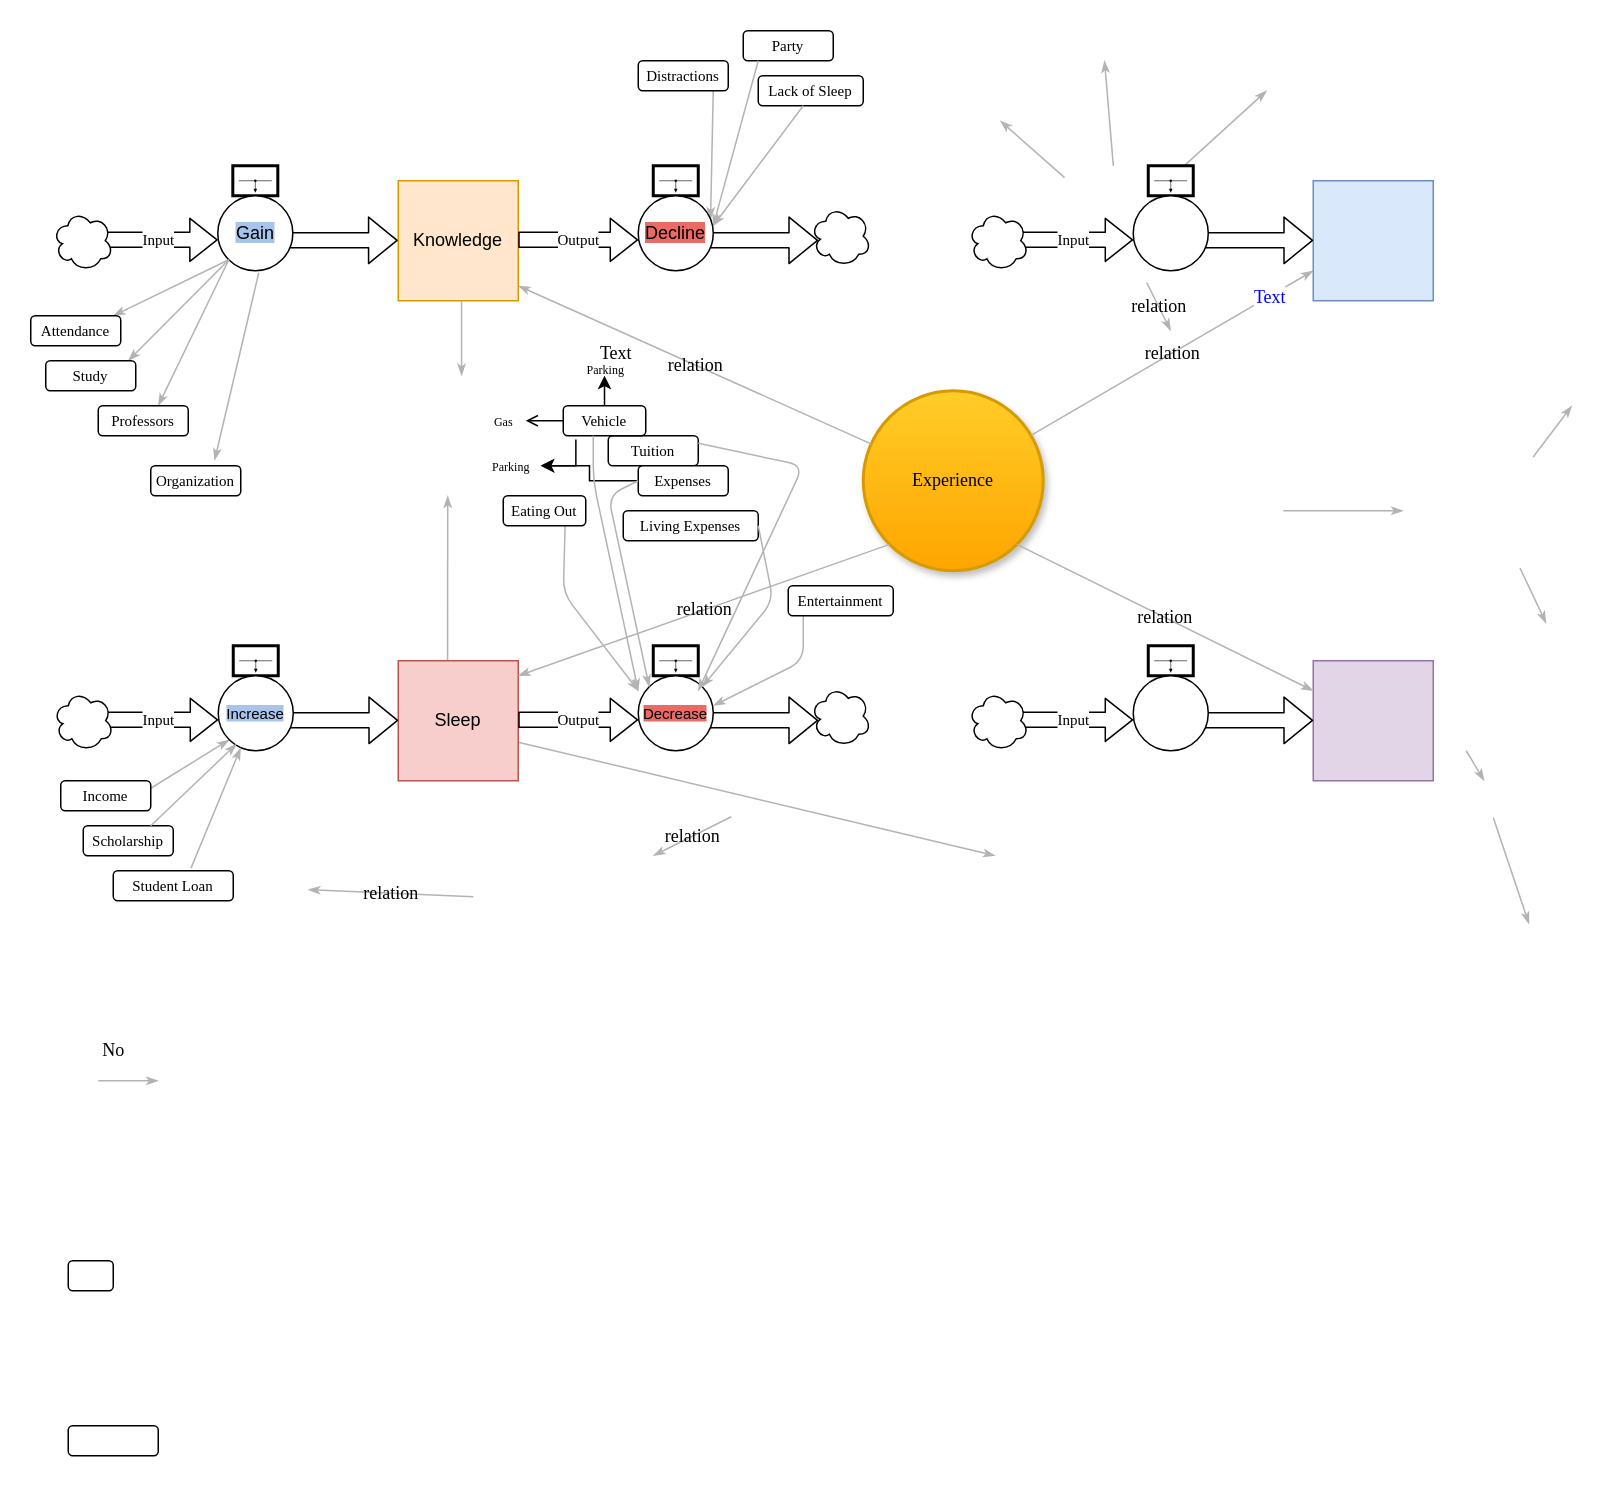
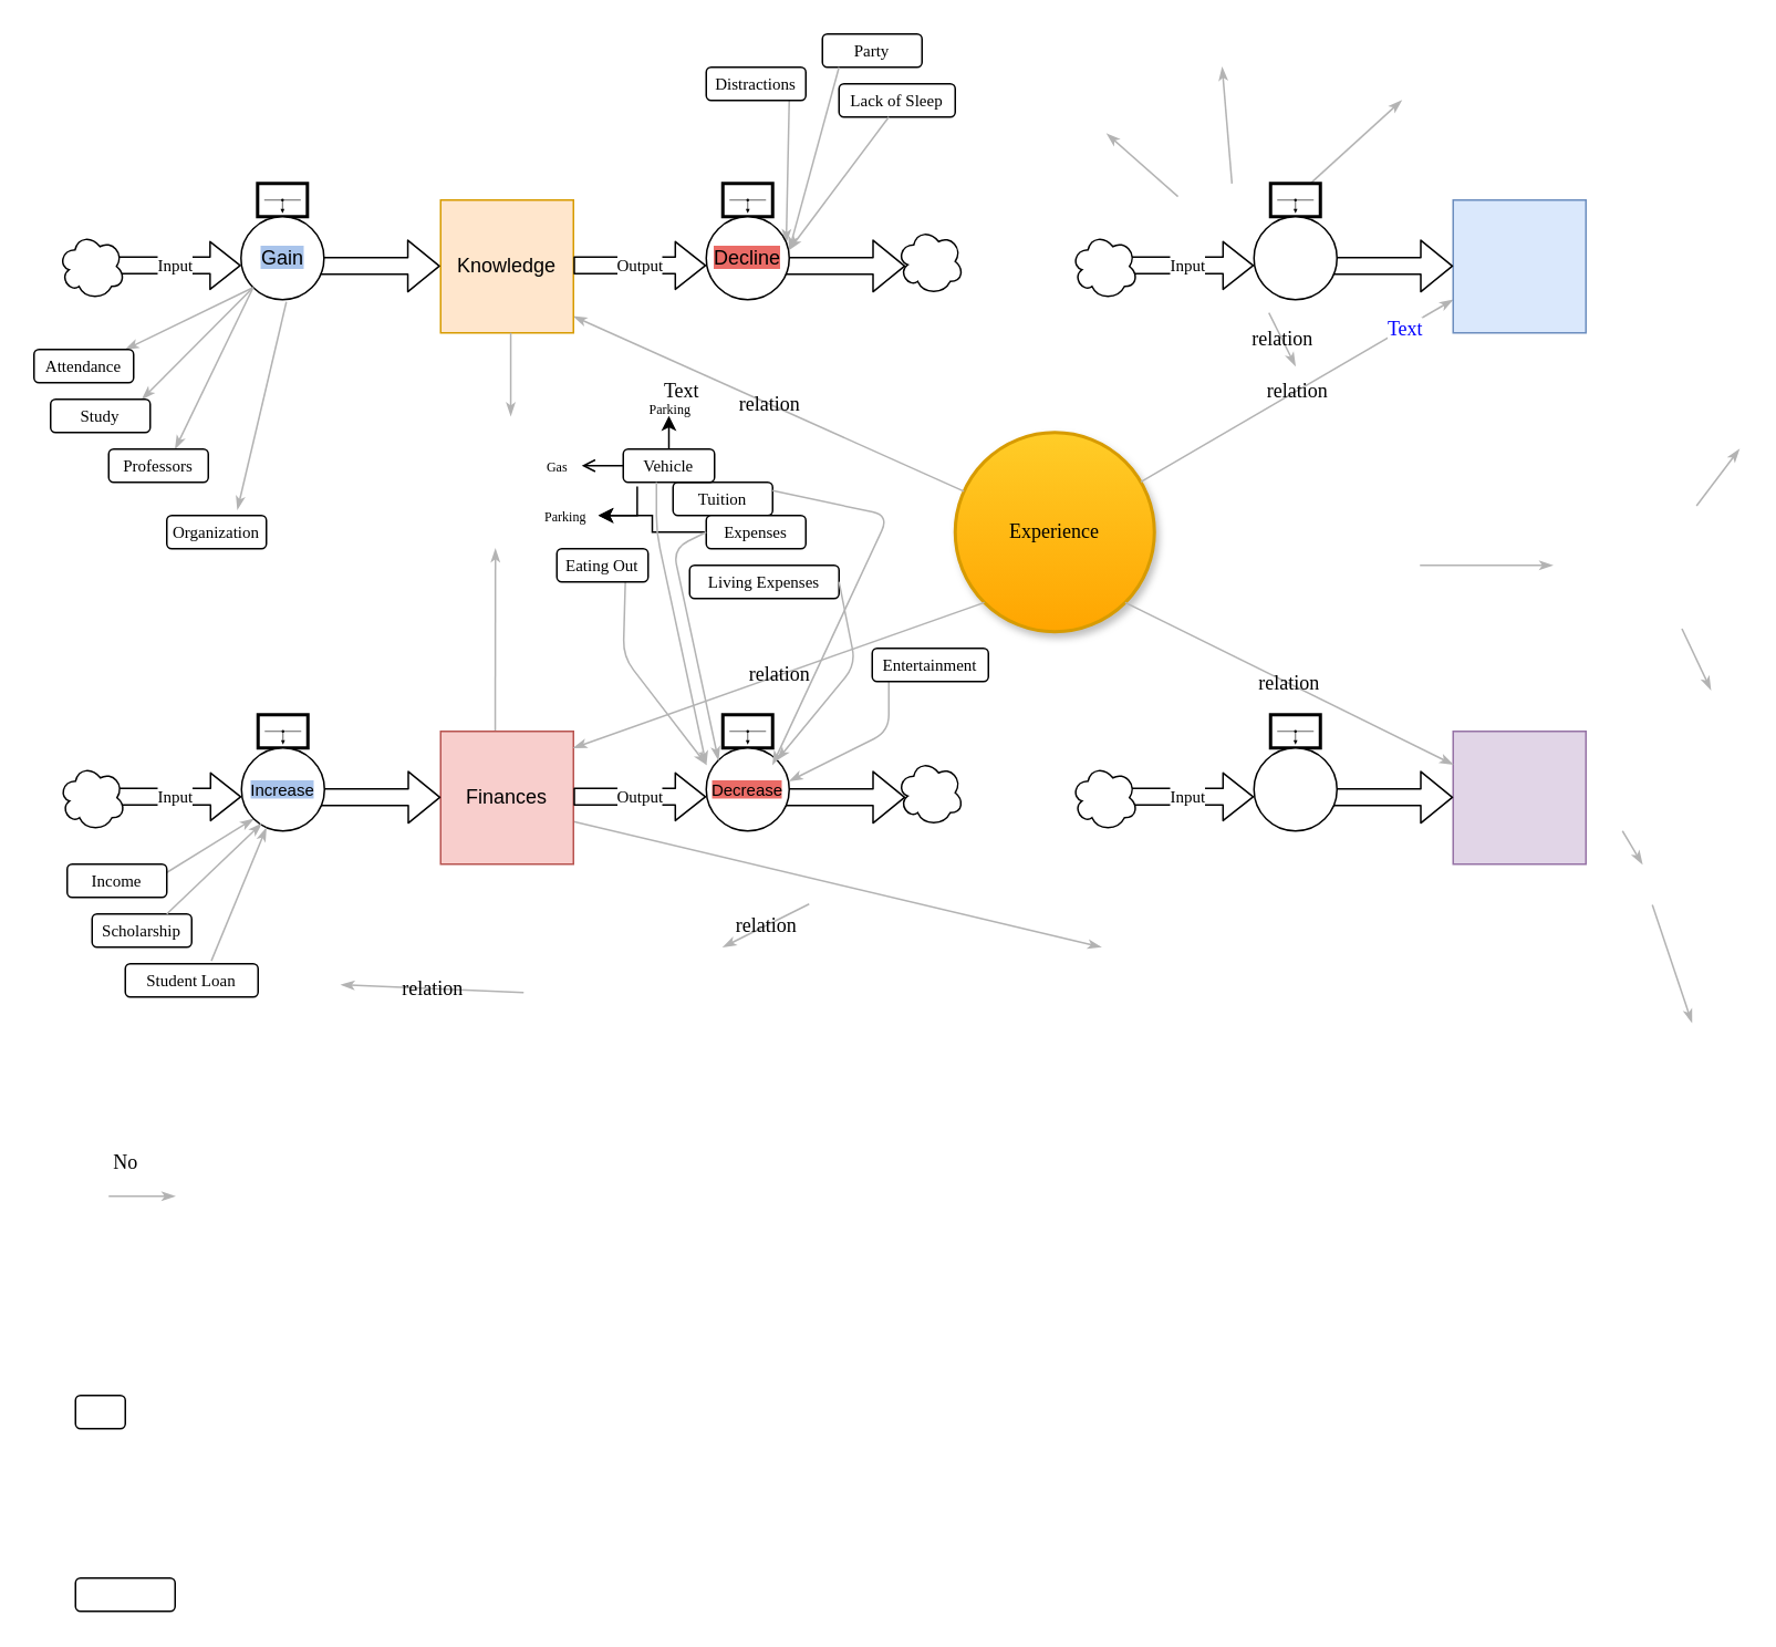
- <mxCell id="24" value="Sleep" parent="1" style="whiteSpace=wrap;html=1;aspect=fixed;fillColor=#f8cecc;strokeColor=#b85450;" vertex="1"><mxGeometry height="80" width="80" as="geometry" x="265" y="440" /></mxCell>
+ <mxCell id="24" value="Finances" parent="1" style="whiteSpace=wrap;html=1;aspect=fixed;fillColor=#f8cecc;strokeColor=#b85450;" vertex="1"><mxGeometry height="80" width="80" as="geometry" x="265" y="440" /></mxCell>
